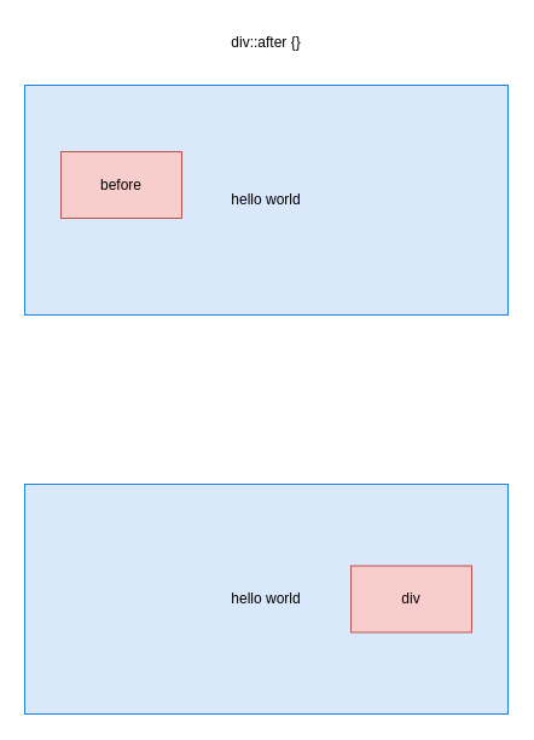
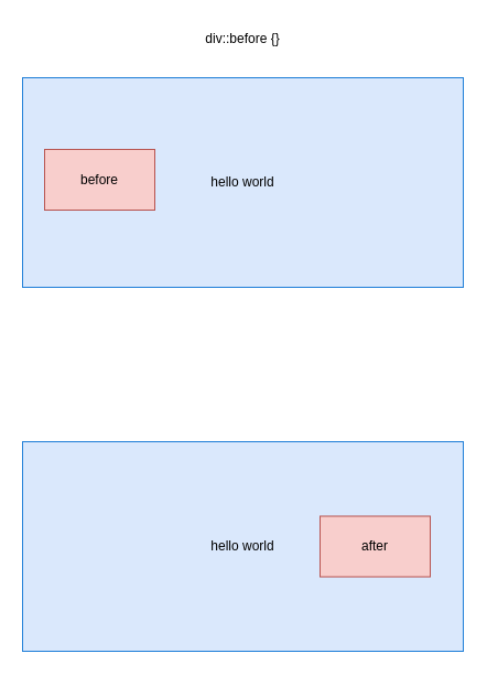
- <mxCell id="4" value="div::after {}" style="text;strokeColor=none;align=center;fillColor=none;html=1;verticalAlign=middle;whiteSpace=wrap;rounded=0;" parent="2" vertex="1"><mxGeometry x="150" width="100" height="30" as="geometry" /></mxCell>
+ <mxCell id="4" value="div::before {}" style="text;strokeColor=none;align=center;fillColor=none;html=1;verticalAlign=middle;whiteSpace=wrap;rounded=0;" parent="2" vertex="1"><mxGeometry x="150" width="100" height="30" as="geometry" /></mxCell>
- <mxCell id="5" value="before" style="rounded=0;whiteSpace=wrap;html=1;strokeColor=#b85450;fillColor=#f8cecc;" parent="2" vertex="1"><mxGeometry x="30" y="105" width="100" height="55" as="geometry" /></mxCell>
+ <mxCell id="5" value="before" style="rounded=0;whiteSpace=wrap;html=1;strokeColor=#b85450;fillColor=#f8cecc;" parent="2" vertex="1"><mxGeometry x="20" y="115" width="100" height="55" as="geometry" /></mxCell>
- <mxCell id="7" value="div" style="rounded=0;whiteSpace=wrap;html=1;strokeColor=#b85450;fillColor=#f8cecc;" parent="1" vertex="1"><mxGeometry x="290" y="467.5" width="100" height="55" as="geometry" /></mxCell>
+ <mxCell id="7" value="after" style="rounded=0;whiteSpace=wrap;html=1;strokeColor=#b85450;fillColor=#f8cecc;" parent="1" vertex="1"><mxGeometry x="290" y="467.5" width="100" height="55" as="geometry" /></mxCell>
